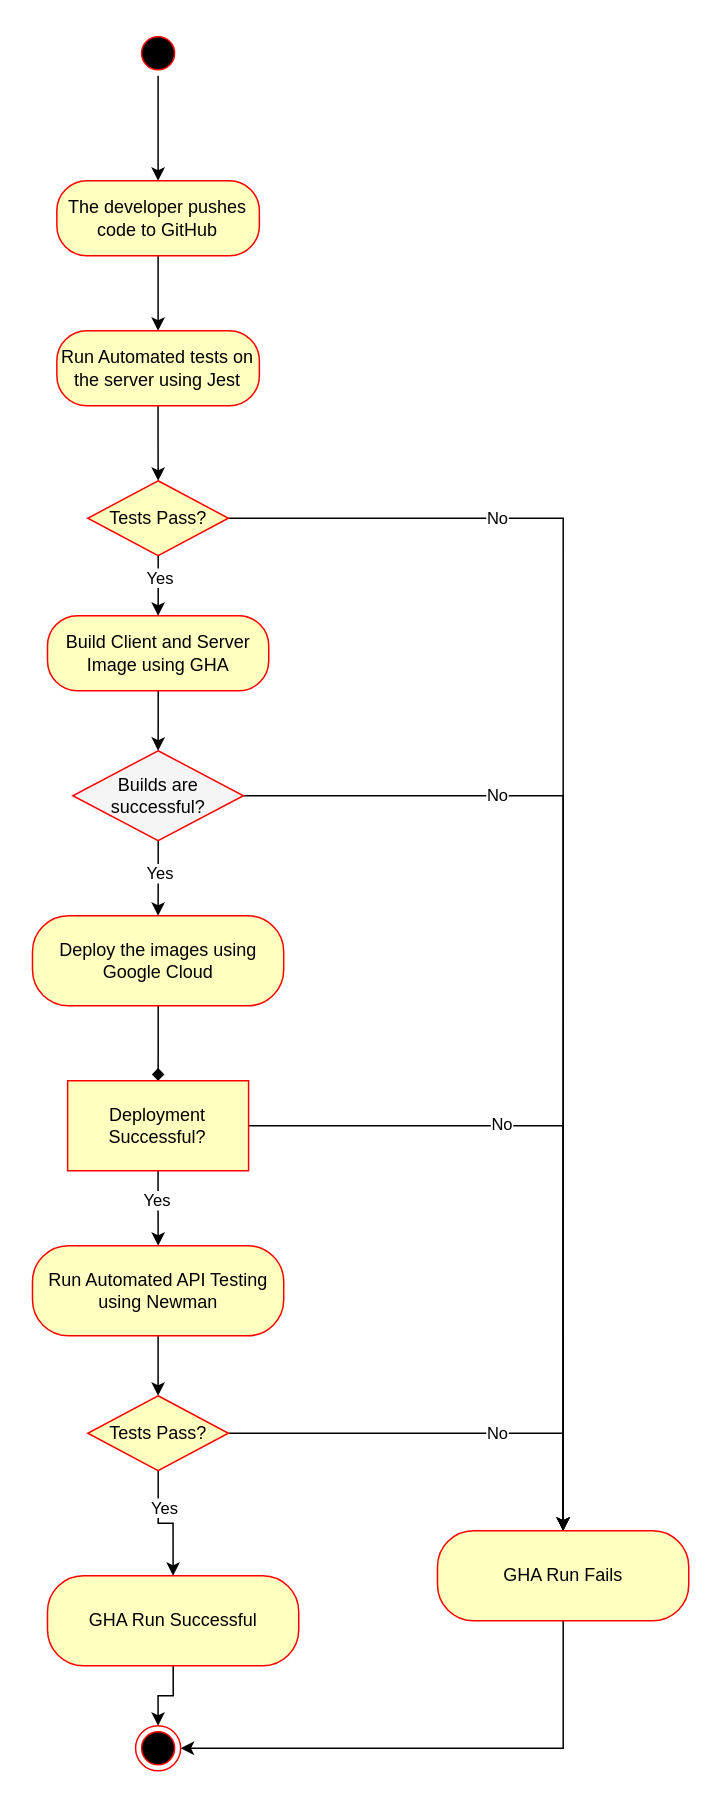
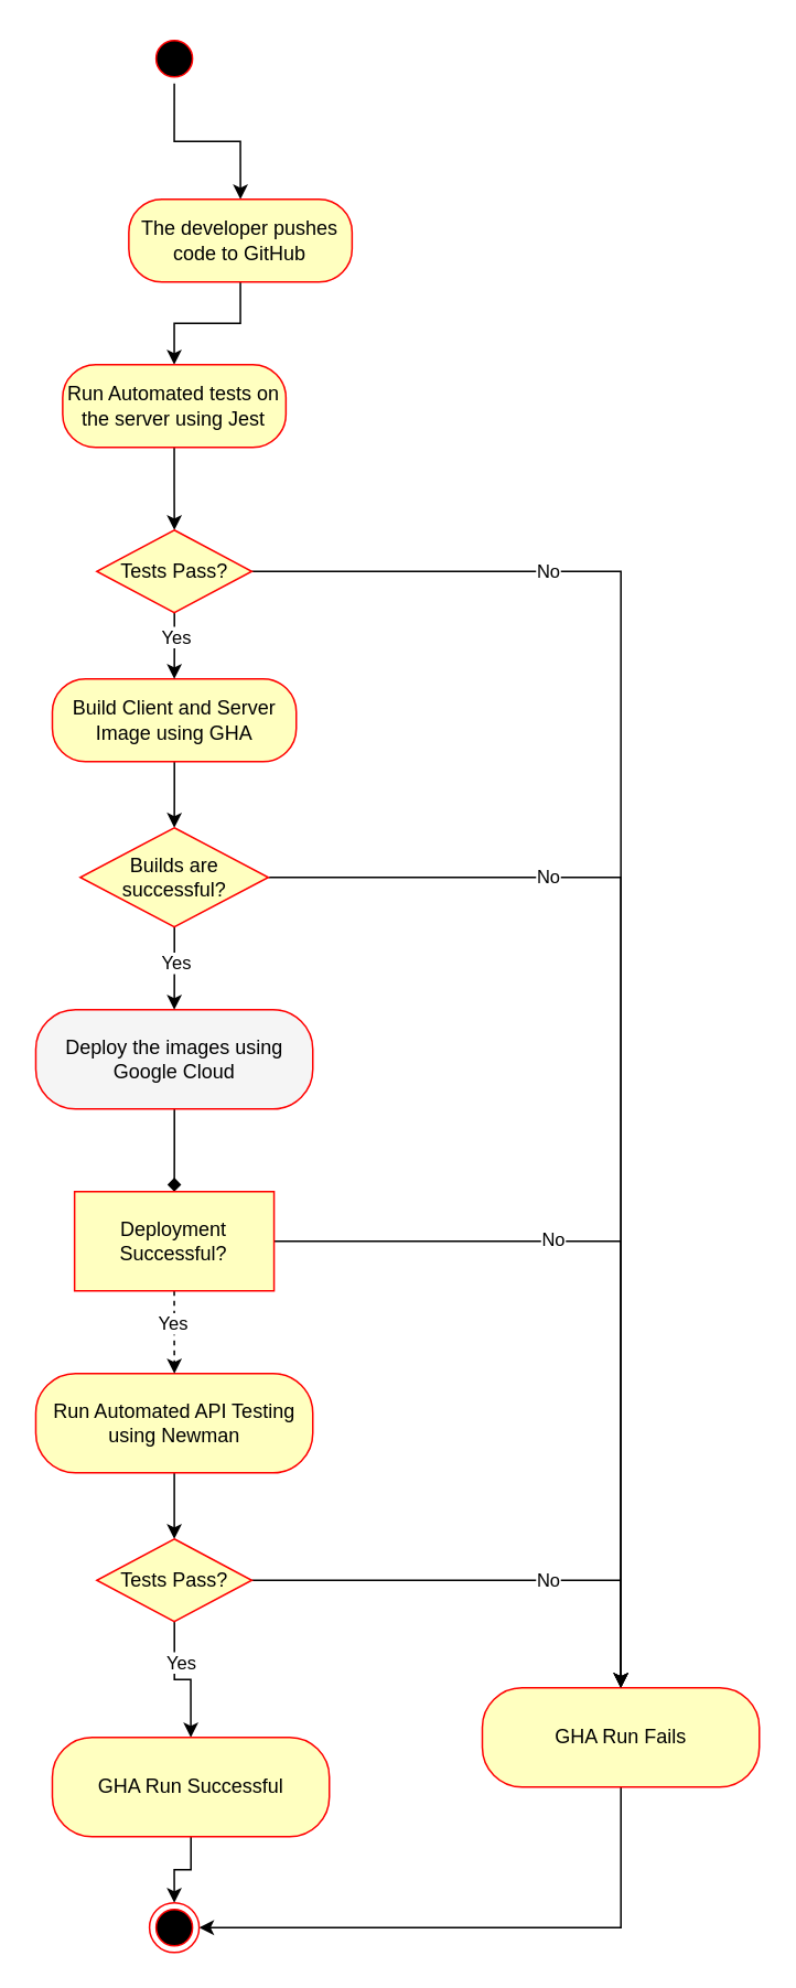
- <mxCell id="7" value="The developer pushes code to GitHub" style="rounded=1;whiteSpace=wrap;html=1;arcSize=40;fontColor=#000000;fillColor=#ffffc0;strokeColor=#ff0000;" parent="1" vertex="1"><mxGeometry x="37.24" y="120" width="135" height="50" as="geometry" /></mxCell>
+ <mxCell id="7" value="The developer pushes code to GitHub" style="rounded=1;whiteSpace=wrap;html=1;arcSize=40;fontColor=#000000;fillColor=#ffffc0;strokeColor=#ff0000;" parent="1" vertex="1"><mxGeometry x="77.24" y="120" width="135" height="50" as="geometry" /></mxCell>
- <mxCell id="16" value="Builds are successful?" style="rhombus;whiteSpace=wrap;html=1;fontColor=#000000;fillColor=#f5f5f5;strokeColor=#ff0000;" parent="1" vertex="1"><mxGeometry x="47.87" y="500" width="113.75" height="60" as="geometry" /></mxCell>
+ <mxCell id="16" value="Builds are successful?" style="rhombus;whiteSpace=wrap;html=1;fontColor=#000000;fillColor=#ffffc0;strokeColor=#ff0000;" parent="1" vertex="1"><mxGeometry x="47.87" y="500" width="113.75" height="60" as="geometry" /></mxCell>
- <mxCell id="11" value="Deploy the images using Google Cloud" style="rounded=1;whiteSpace=wrap;html=1;arcSize=40;fontColor=#000000;fillColor=#ffffc0;strokeColor=#ff0000;" parent="1" vertex="1"><mxGeometry x="20.99" y="610" width="167.5" height="60" as="geometry" /></mxCell>
+ <mxCell id="11" value="Deploy the images using Google Cloud" style="rounded=1;whiteSpace=wrap;html=1;arcSize=40;fontColor=#000000;fillColor=#f5f5f5;strokeColor=#ff0000;" parent="1" vertex="1"><mxGeometry x="20.99" y="610" width="167.5" height="60" as="geometry" /></mxCell>
- <mxCell id="24" style="edgeStyle=orthogonalEdgeStyle;rounded=0;orthogonalLoop=1;jettySize=auto;html=1;" edge="1" parent="1" source="26" target="9"><mxGeometry relative="1" as="geometry" /></mxCell>
+ <mxCell id="24" style="edgeStyle=orthogonalEdgeStyle;rounded=0;orthogonalLoop=1;jettySize=auto;html=1;dashed=1;" edge="1" parent="1" source="26" target="9"><mxGeometry relative="1" as="geometry" /></mxCell>
